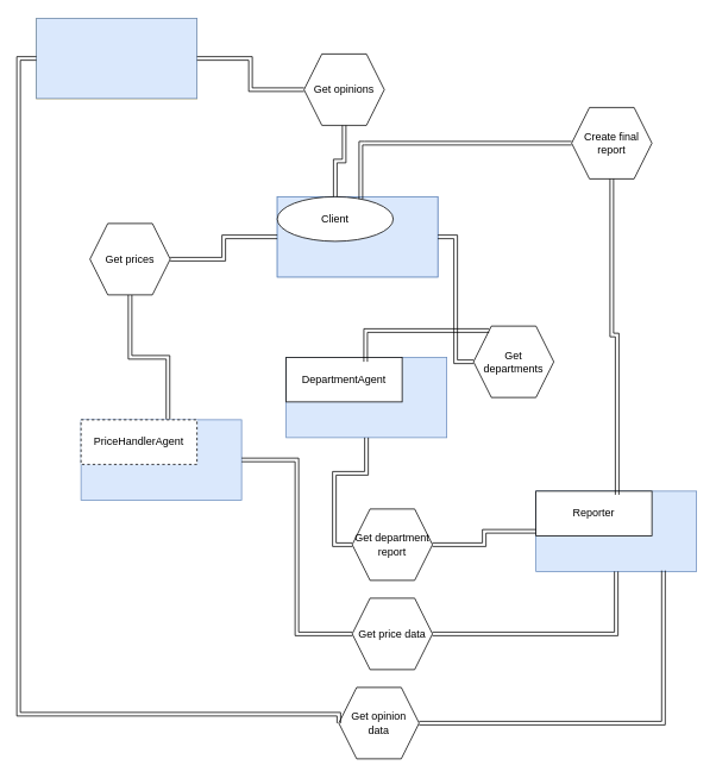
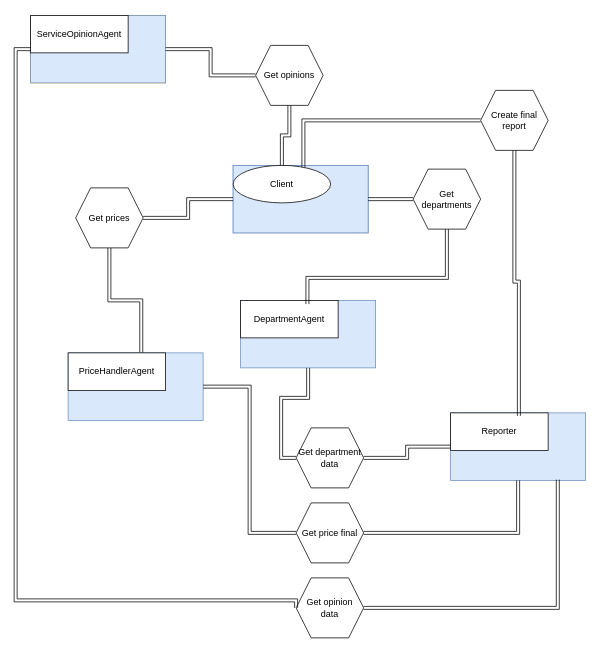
+ <mxCell id="14" value="ServiceOpinionAgent" style="rounded=0;whiteSpace=wrap;html=1;connectable=1;" parent="12" vertex="1"><mxGeometry width="130" height="50" as="geometry" /></mxCell>
- <mxCell id="2" value="Get departments" style="shape=hexagon;perimeter=hexagonPerimeter2;whiteSpace=wrap;html=1;fixedSize=1;" parent="1" vertex="1"><mxGeometry x="530" y="365" width="90" height="80" as="geometry" /></mxCell>
+ <mxCell id="2" value="Get departments" style="shape=hexagon;perimeter=hexagonPerimeter2;whiteSpace=wrap;html=1;fixedSize=1;" parent="1" vertex="1"><mxGeometry x="550" y="225" width="90" height="80" as="geometry" /></mxCell>
- <mxCell id="17" value="PriceHandlerAgent" style="rounded=0;whiteSpace=wrap;html=1;connectable=1;dashed=1;" parent="15" vertex="1"><mxGeometry width="130" height="50" as="geometry" /></mxCell>
+ <mxCell id="17" value="PriceHandlerAgent" style="rounded=0;whiteSpace=wrap;html=1;connectable=1;" parent="15" vertex="1"><mxGeometry width="130" height="50" as="geometry" /></mxCell>
- <mxCell id="31" value="Get department report" style="shape=hexagon;perimeter=hexagonPerimeter2;whiteSpace=wrap;html=1;fixedSize=1;" parent="1" vertex="1"><mxGeometry x="394" y="570" width="90" height="80" as="geometry" /></mxCell>
+ <mxCell id="31" value="Get department data" style="shape=hexagon;perimeter=hexagonPerimeter2;whiteSpace=wrap;html=1;fixedSize=1;" parent="1" vertex="1"><mxGeometry x="394" y="570" width="90" height="80" as="geometry" /></mxCell>
- <mxCell id="33" value="Get price data" style="shape=hexagon;perimeter=hexagonPerimeter2;whiteSpace=wrap;html=1;fixedSize=1;" parent="1" vertex="1"><mxGeometry x="394" y="670" width="90" height="80" as="geometry" /></mxCell>
+ <mxCell id="33" value="Get price final" style="shape=hexagon;perimeter=hexagonPerimeter2;whiteSpace=wrap;html=1;fixedSize=1;" parent="1" vertex="1"><mxGeometry x="394" y="670" width="90" height="80" as="geometry" /></mxCell>
- <mxCell id="29" value="Get opinion data" style="shape=hexagon;perimeter=hexagonPerimeter2;whiteSpace=wrap;html=1;fixedSize=1;" parent="1" vertex="1"><mxGeometry x="379" y="770" width="90" height="80" as="geometry" /></mxCell>
+ <mxCell id="29" value="Get opinion data" style="shape=hexagon;perimeter=hexagonPerimeter2;whiteSpace=wrap;html=1;fixedSize=1;" parent="1" vertex="1"><mxGeometry x="394" y="770" width="90" height="80" as="geometry" /></mxCell>
